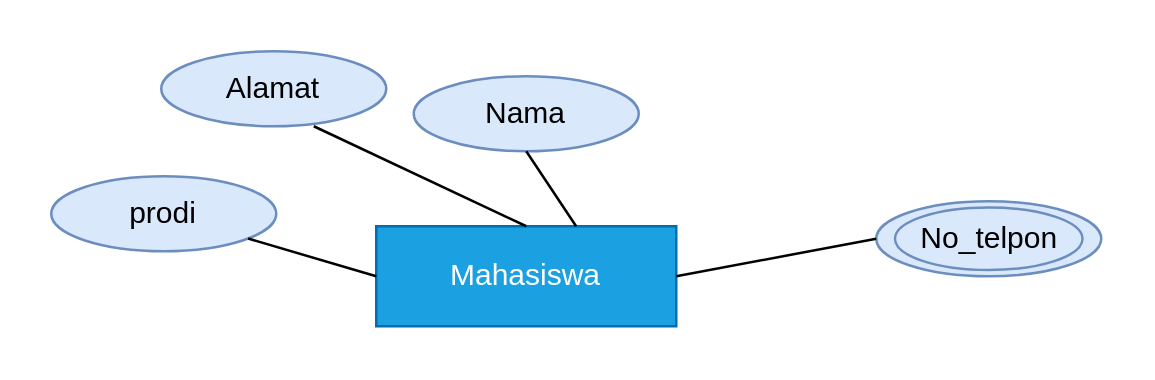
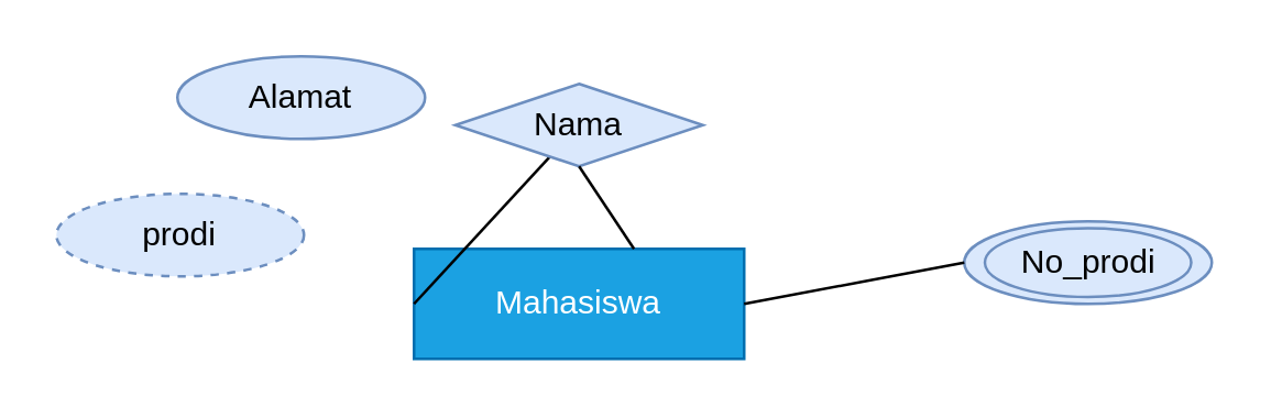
- <mxCell id="9" value="Nama" style="ellipse;whiteSpace=wrap;html=1;fillColor=#dae8fc;strokeColor=#6c8ebf;" parent="1" vertex="1"><mxGeometry x="165" y="30" width="90" height="30" as="geometry" /></mxCell>
+ <mxCell id="9" value="Nama" style="rhombus;whiteSpace=wrap;html=1;fillColor=#dae8fc;strokeColor=#6c8ebf;" parent="1" vertex="1"><mxGeometry x="165" y="30" width="90" height="30" as="geometry" /></mxCell>
- <mxCell id="8" value="" style="endArrow=none;html=1;entryX=0.5;entryY=0;entryDx=0;entryDy=0;exitX=0.678;exitY=1;exitDx=0;exitDy=0;exitPerimeter=0;" parent="1" source="4" target="2" edge="1"><mxGeometry width="50" height="50" relative="1" as="geometry"><mxPoint x="176" y="60" as="sourcePoint" /><mxPoint x="300" y="140" as="targetPoint" /></mxGeometry></mxCell>
- <mxCell id="3" value="prodi" style="ellipse;whiteSpace=wrap;html=1;fillColor=#dae8fc;strokeColor=#6c8ebf;" parent="1" vertex="1"><mxGeometry x="20" y="70" width="90" height="30" as="geometry" /></mxCell>
+ <mxCell id="3" value="prodi" style="ellipse;whiteSpace=wrap;html=1;fillColor=#dae8fc;strokeColor=#6c8ebf;dashed=1;" parent="1" vertex="1"><mxGeometry x="20" y="70" width="90" height="30" as="geometry" /></mxCell>
- <mxCell id="11" value="No_telpon" style="ellipse;whiteSpace=wrap;html=1;fillColor=#dae8fc;strokeColor=#6c8ebf;" vertex="1" parent="1"><mxGeometry x="357.5" y="82.5" width="75" height="25" as="geometry" /></mxCell>
+ <mxCell id="11" value="No_prodi" style="ellipse;whiteSpace=wrap;html=1;fillColor=#dae8fc;strokeColor=#6c8ebf;" vertex="1" parent="1"><mxGeometry x="357.5" y="82.5" width="75" height="25" as="geometry" /></mxCell>
- <mxCell id="7" value="" style="endArrow=none;html=1;exitX=0;exitY=0.5;exitDx=0;exitDy=0;" parent="1" source="2" target="3" edge="1"><mxGeometry width="50" height="50" relative="1" as="geometry"><mxPoint x="250" y="190" as="sourcePoint" /><mxPoint x="300" y="140" as="targetPoint" /></mxGeometry></mxCell>
+ <mxCell id="7" value="" style="endArrow=none;html=1;exitX=0;exitY=0.5;exitDx=0;exitDy=0;" parent="1" source="2" target="9" edge="1"><mxGeometry width="50" height="50" relative="1" as="geometry"><mxPoint x="250" y="190" as="sourcePoint" /><mxPoint x="300" y="140" as="targetPoint" /></mxGeometry></mxCell>
